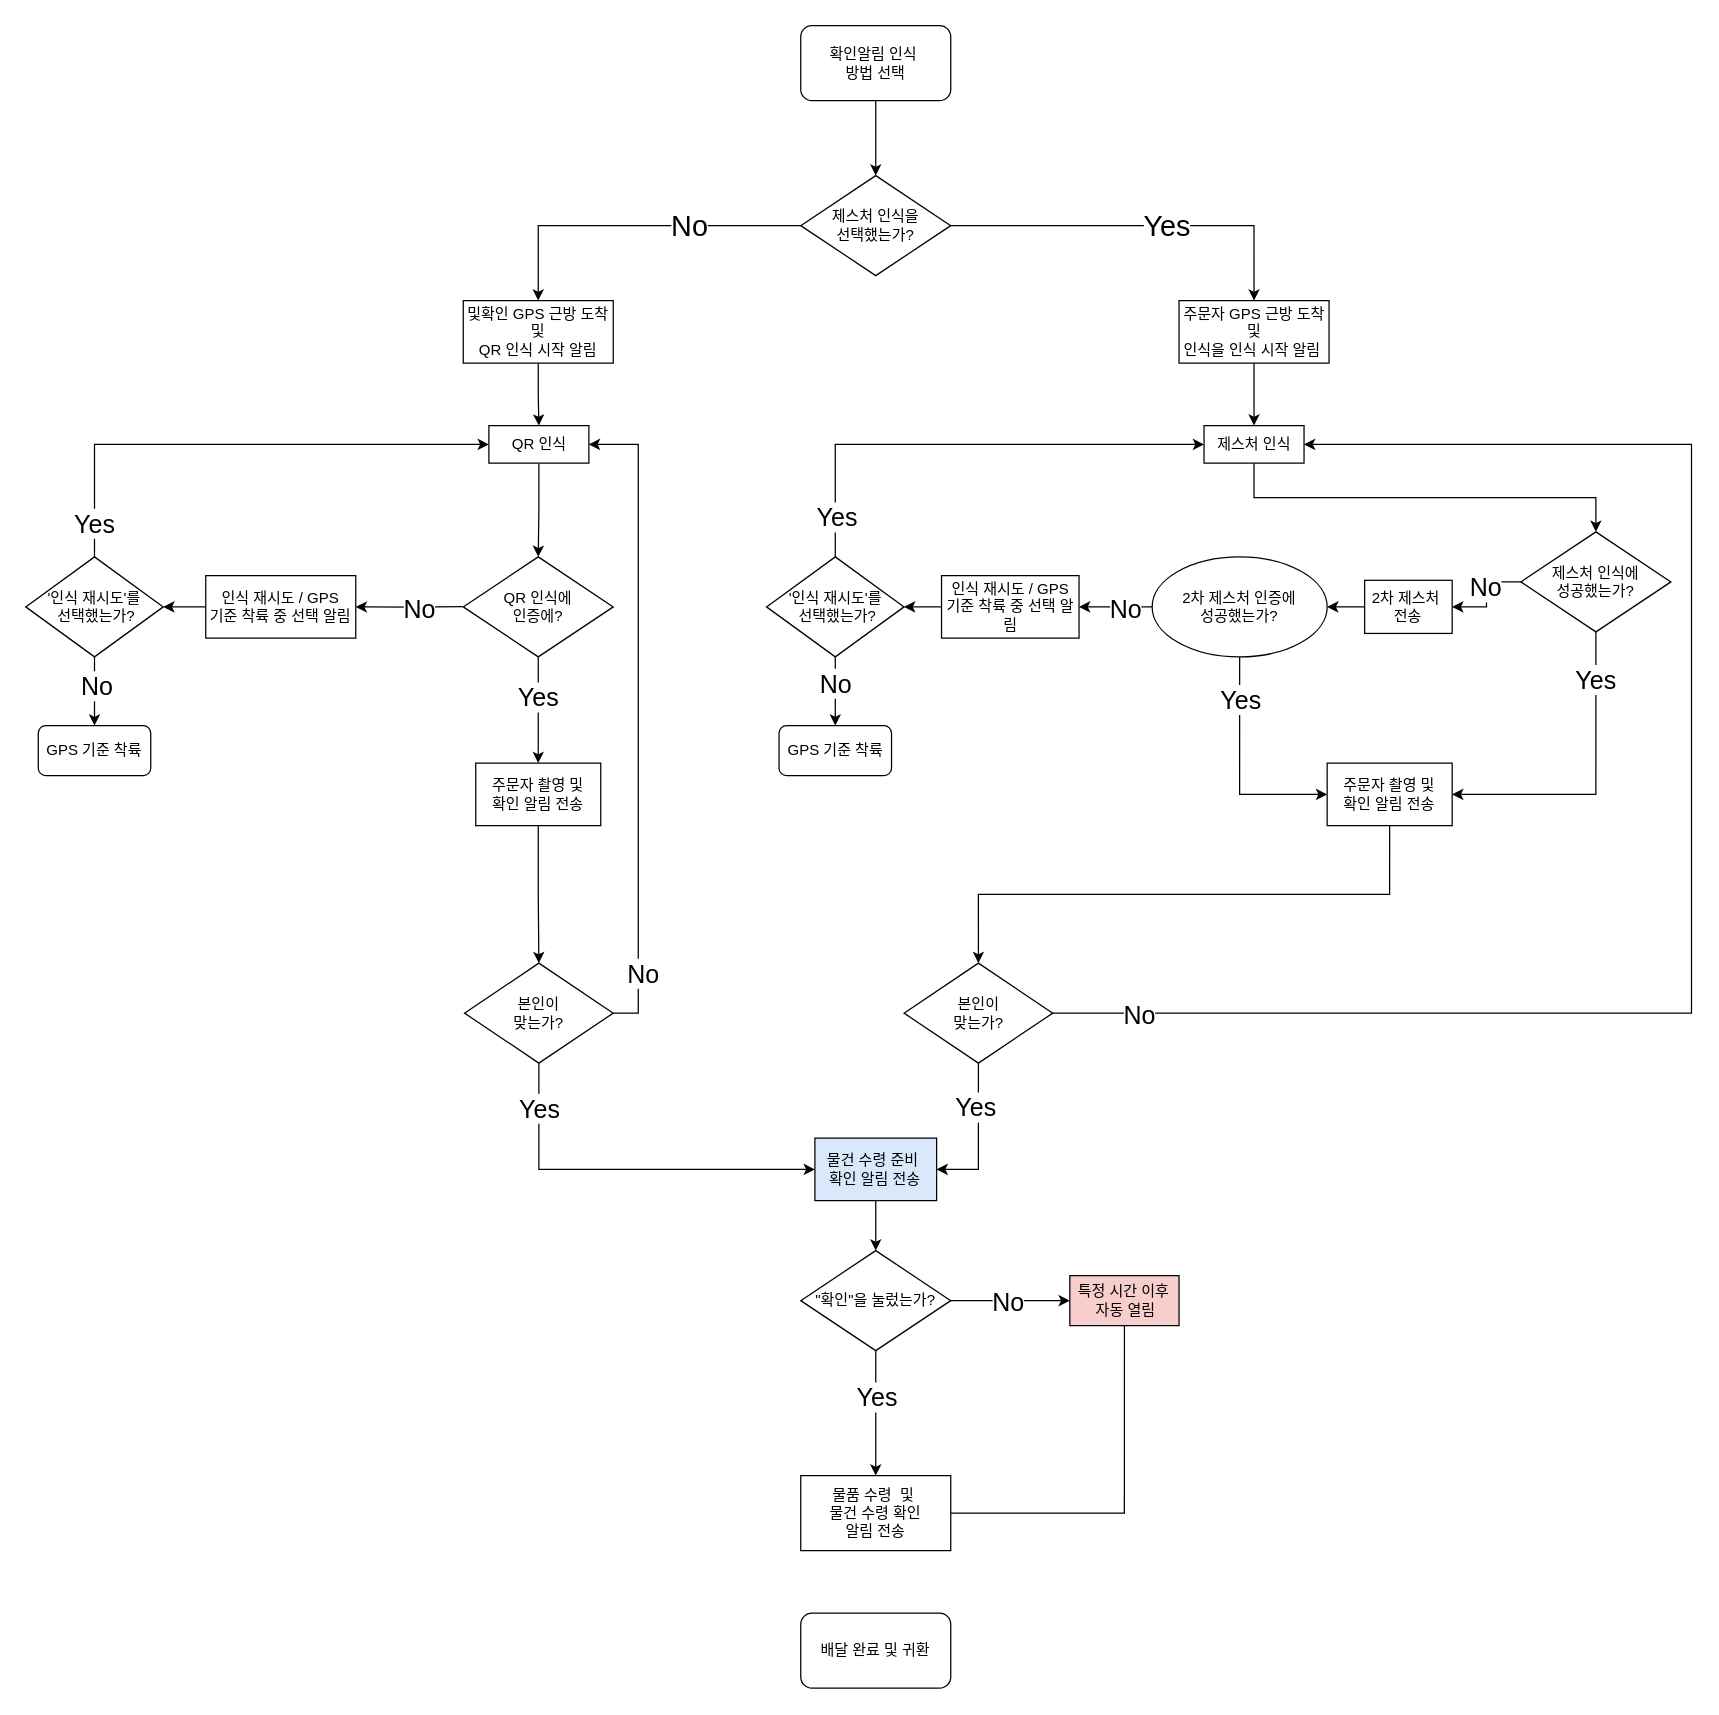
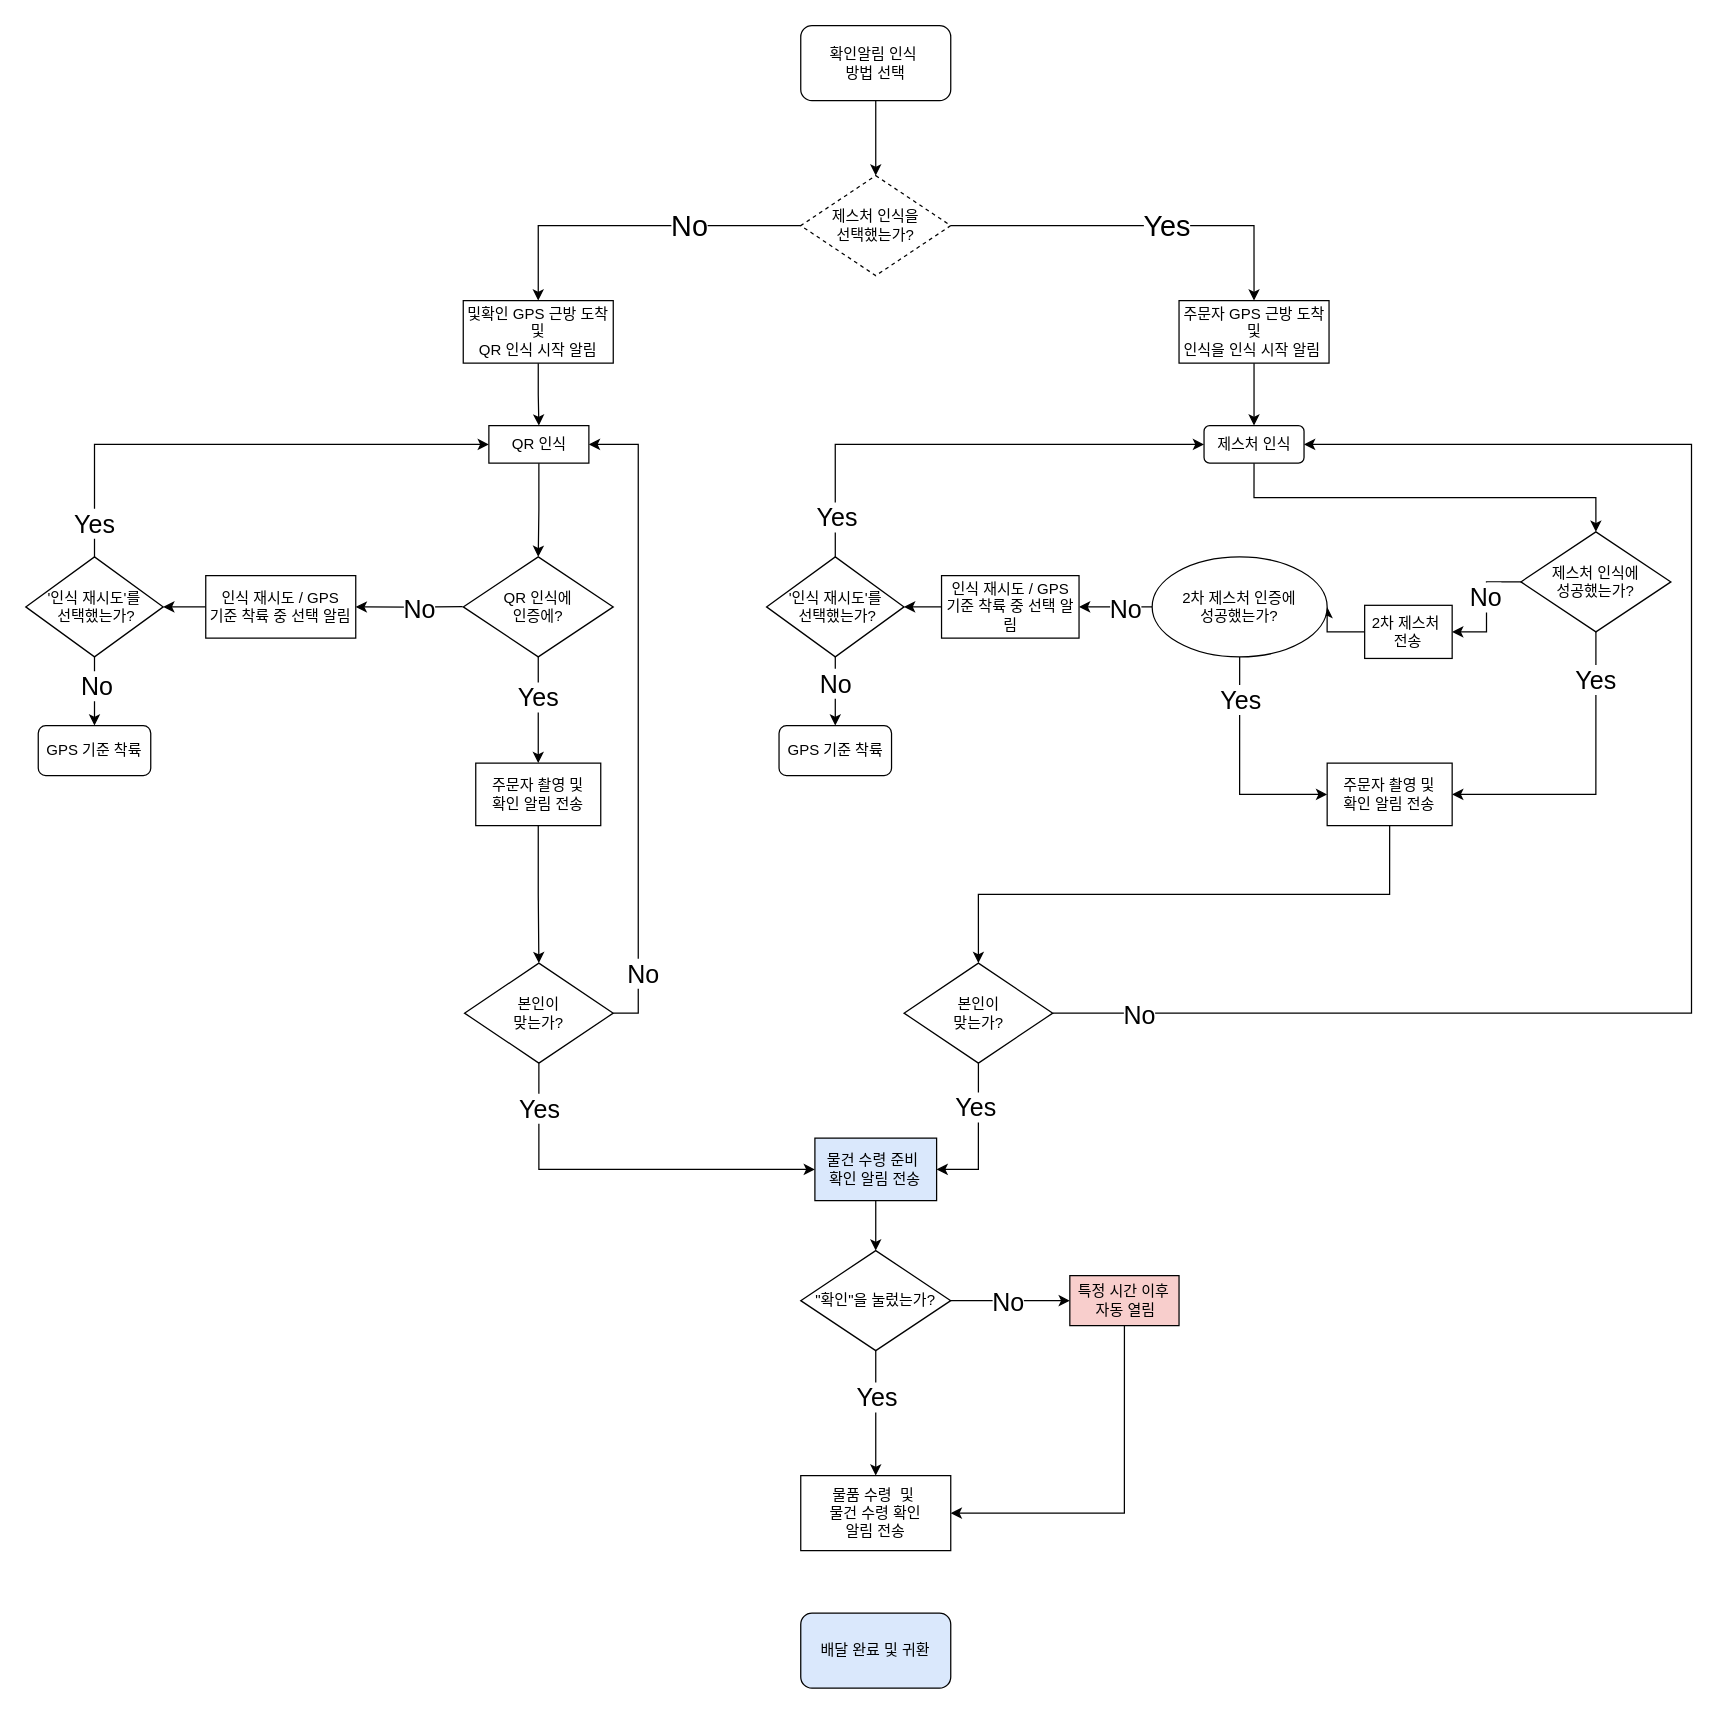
- <mxCell id="34" value="제스처 인식을 &lt;br&gt;선택했는가?" style="rhombus;whiteSpace=wrap;html=1;" parent="1" vertex="1"><mxGeometry x="640" y="140" width="120" height="80" as="geometry" /></mxCell>
+ <mxCell id="34" value="제스처 인식을 &lt;br&gt;선택했는가?" style="rhombus;whiteSpace=wrap;html=1;dashed=1;" parent="1" vertex="1"><mxGeometry x="640" y="140" width="120" height="80" as="geometry" /></mxCell>
- <mxCell id="27" value="제스처 인식" style="rounded=0;whiteSpace=wrap;html=1;" parent="1" vertex="1"><mxGeometry x="962.63" y="340" width="80" height="30" as="geometry" /></mxCell>
+ <mxCell id="27" value="제스처 인식" style="whiteSpace=wrap;html=1;rounded=1;" parent="1" vertex="1"><mxGeometry x="962.63" y="340" width="80" height="30" as="geometry" /></mxCell>
- <mxCell id="15" value="2차 제스처&amp;nbsp;&lt;br&gt;전송" style="rounded=0;whiteSpace=wrap;html=1;" parent="1" vertex="1"><mxGeometry x="1091.13" y="463.75" width="70" height="42.5" as="geometry" /></mxCell>
+ <mxCell id="15" value="2차 제스처&amp;nbsp;&lt;br&gt;전송" style="rounded=0;whiteSpace=wrap;html=1;" parent="1" vertex="1"><mxGeometry x="1091.13" y="483.75" width="70" height="42.5" as="geometry" /></mxCell>
- <mxCell id="69" style="edgeStyle=orthogonalEdgeStyle;rounded=0;orthogonalLoop=1;jettySize=auto;html=1;exitX=0.5;exitY=1;exitDx=0;exitDy=0;entryX=1;entryY=0.5;entryDx=0;entryDy=0;endArrow=none;" edge="1" parent="1" source="70" target="71"><mxGeometry relative="1" as="geometry"><mxPoint x="760" y="1230" as="targetPoint" /></mxGeometry></mxCell>
+ <mxCell id="69" style="edgeStyle=orthogonalEdgeStyle;rounded=0;orthogonalLoop=1;jettySize=auto;html=1;exitX=0.5;exitY=1;exitDx=0;exitDy=0;entryX=1;entryY=0.5;entryDx=0;entryDy=0;" edge="1" parent="1" source="70" target="71"><mxGeometry relative="1" as="geometry"><mxPoint x="760" y="1230" as="targetPoint" /></mxGeometry></mxCell>
- <mxCell id="72" value="배달 완료 및 귀환" style="rounded=1;whiteSpace=wrap;html=1;" vertex="1" parent="1"><mxGeometry x="640" y="1290" width="120" height="60" as="geometry" /></mxCell>
+ <mxCell id="72" value="배달 완료 및 귀환" style="rounded=1;whiteSpace=wrap;html=1;fillColor=#dae8fc;" vertex="1" parent="1"><mxGeometry x="640" y="1290" width="120" height="60" as="geometry" /></mxCell>
